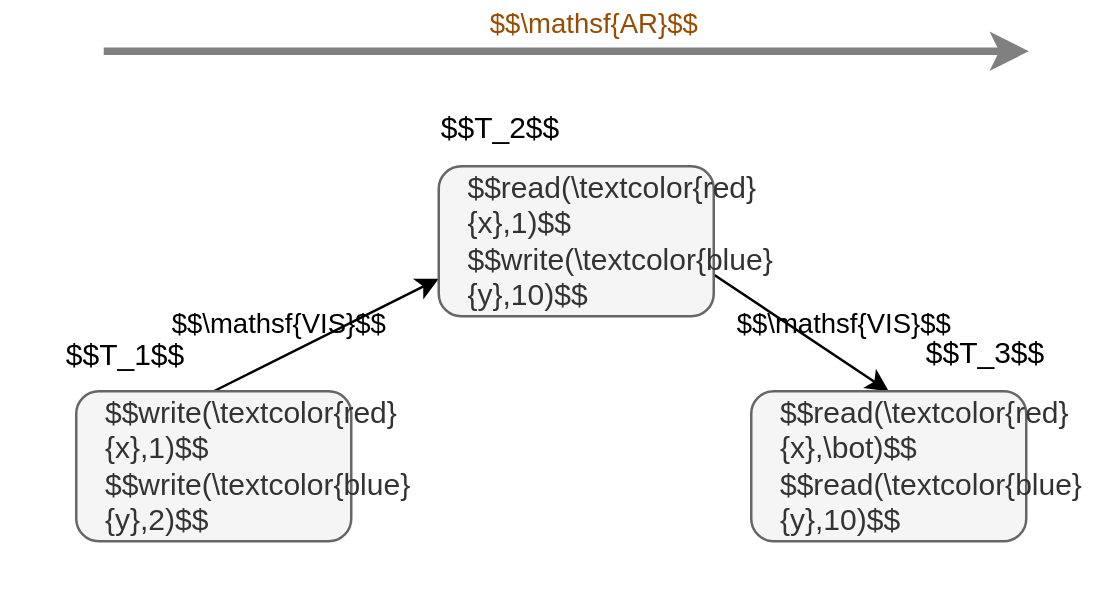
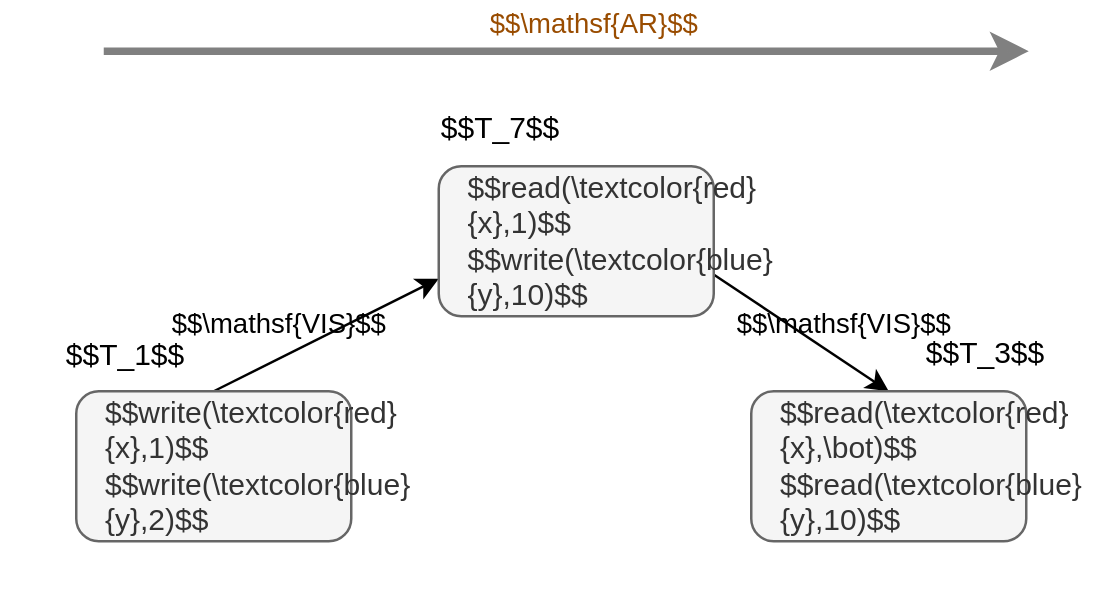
- <mxCell id="9" value="$$T_2$$" style="text;html=1;align=center;verticalAlign=middle;whiteSpace=wrap;rounded=0;" parent="1" vertex="1"><mxGeometry x="170" y="36" width="60" height="30" as="geometry" /></mxCell>
+ <mxCell id="9" value="$$T_7$$" style="text;html=1;align=center;verticalAlign=middle;whiteSpace=wrap;rounded=0;" parent="1" vertex="1"><mxGeometry x="170" y="36" width="60" height="30" as="geometry" /></mxCell>
